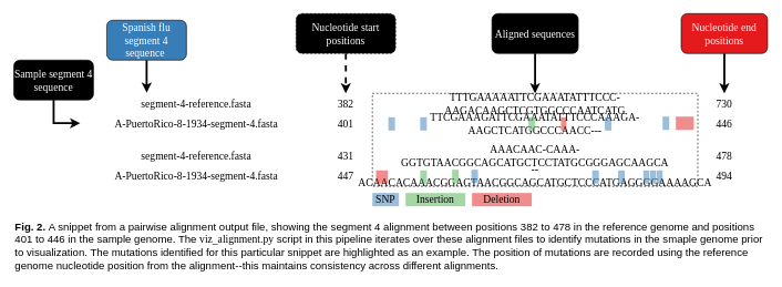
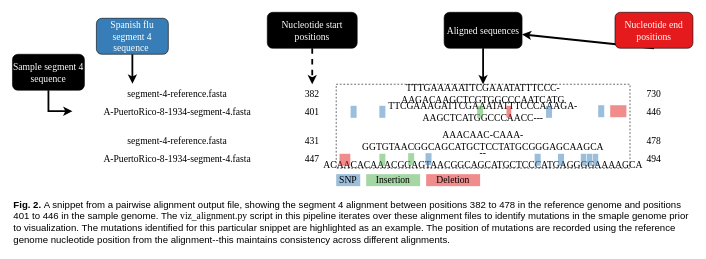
- <mxCell id="19" value="Nucleotide start positions" style="rounded=1;whiteSpace=wrap;html=1;fontFamily=Roboto Mono;fontSource=https%3A%2F%2Ffonts.googleapis.com%2Fcss%3Ffamily%3DRoboto%2BMono;fontSize=16;fontColor=#FFFFFF;fillColor=#000000;dashed=1;" vertex="1" parent="1"><mxGeometry x="445" y="20" width="150" height="60" as="geometry" /></mxCell>
+ <mxCell id="19" value="Nucleotide start positions" style="rounded=1;whiteSpace=wrap;html=1;fontFamily=Roboto Mono;fontSource=https%3A%2F%2Ffonts.googleapis.com%2Fcss%3Ffamily%3DRoboto%2BMono;fontSize=16;fontColor=#FFFFFF;fillColor=#000000;" vertex="1" parent="1"><mxGeometry x="445" y="20" width="150" height="60" as="geometry" /></mxCell>
- <mxCell id="20" style="edgeStyle=none;rounded=0;orthogonalLoop=1;jettySize=auto;html=1;exitX=0.5;exitY=1;exitDx=0;exitDy=0;fontFamily=Roboto Mono;fontSource=https%3A%2F%2Ffonts.googleapis.com%2Fcss%3Ffamily%3DRoboto%2BMono;fontSize=16;fontColor=#FFFFFF;strokeWidth=3;" edge="1" parent="1" source="21" target="14"><mxGeometry relative="1" as="geometry" /></mxCell>
+ <mxCell id="20" style="edgeStyle=none;rounded=0;orthogonalLoop=1;jettySize=auto;html=1;exitX=0.5;exitY=1;exitDx=0;exitDy=0;fontFamily=Roboto Mono;fontSource=https%3A%2F%2Ffonts.googleapis.com%2Fcss%3Ffamily%3DRoboto%2BMono;fontSize=16;fontColor=#FFFFFF;strokeWidth=3;" edge="1" parent="1" source="21" target="23"><mxGeometry relative="1" as="geometry" /></mxCell>
